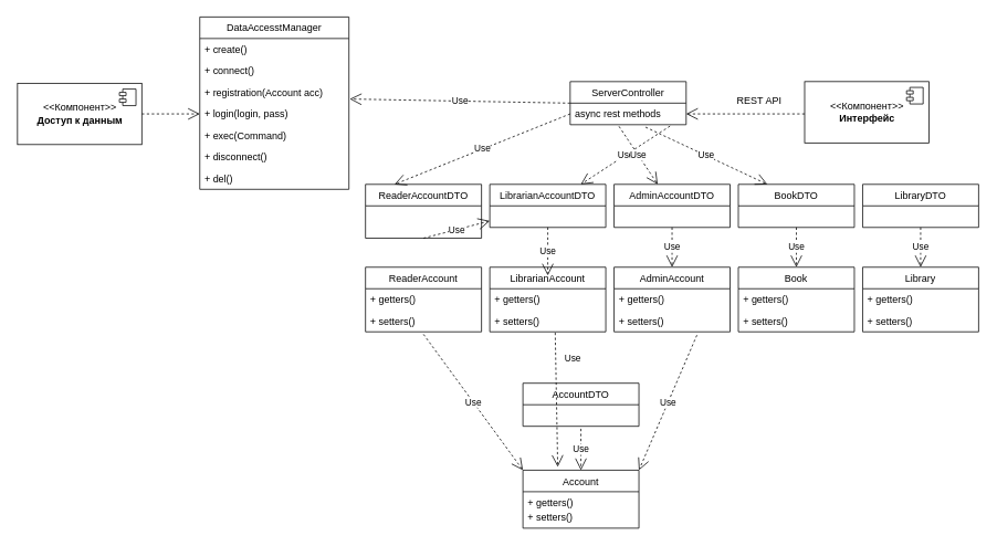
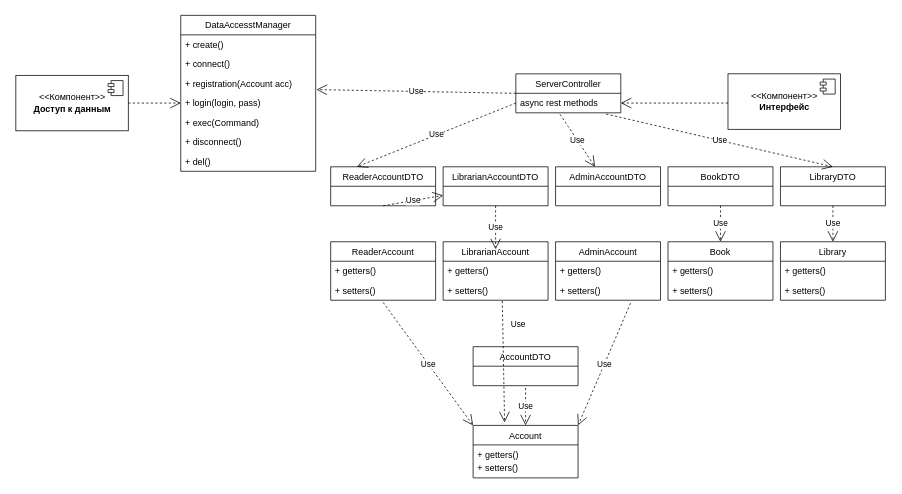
- <mxCell id="27" value="REST API" style="text;html=1;align=center;verticalAlign=middle;resizable=0;points=[];autosize=1;strokeColor=none;fillColor=none;" vertex="1" parent="1"><mxGeometry x="880" y="112" width="70" height="20" as="geometry" /></mxCell>
- <mxCell id="33" value="Use" style="endArrow=open;endSize=12;dashed=1;html=1;rounded=0;exitX=0.861;exitY=1.064;exitDx=0;exitDy=0;exitPerimeter=0;" edge="1" parent="1" source="21" target="43"><mxGeometry width="160" relative="1" as="geometry"><mxPoint x="788" y="214.99" as="sourcePoint" /><mxPoint x="825" y="256" as="targetPoint" /></mxGeometry></mxCell>
+ <mxCell id="33" value="Use" style="endArrow=open;endSize=12;dashed=1;html=1;rounded=0;exitX=0.861;exitY=1.064;exitDx=0;exitDy=0;exitPerimeter=0;entryX=0.5;entryY=0;entryDx=0;entryDy=0;" edge="1" parent="1" source="21" target="32"><mxGeometry width="160" relative="1" as="geometry"><mxPoint x="788" y="214.99" as="sourcePoint" /><mxPoint x="825" y="256" as="targetPoint" /></mxGeometry></mxCell>
- <mxCell id="25" value="Use" style="endArrow=open;endSize=12;dashed=1;html=1;rounded=0;exitX=0.65;exitY=1.115;exitDx=0;exitDy=0;exitPerimeter=0;entryX=0.25;entryY=0;entryDx=0;entryDy=0;" edge="1" parent="1" source="21" target="23"><mxGeometry width="160" relative="1" as="geometry"><mxPoint x="733.96" y="212.988" as="sourcePoint" /><mxPoint x="690" y="256" as="targetPoint" /></mxGeometry></mxCell>
- <mxCell id="40" value="ReaderAccountDTO" style="swimlane;fontStyle=0;childLayout=stackLayout;horizontal=1;startSize=26;fillColor=none;horizontalStack=0;resizeParent=1;resizeParentMax=0;resizeLast=0;collapsible=1;marginBottom=0;" vertex="1" parent="1"><mxGeometry x="440" y="222" width="140" height="65" as="geometry" /></mxCell>
+ <mxCell id="40" value="ReaderAccountDTO" style="swimlane;fontStyle=0;childLayout=stackLayout;horizontal=1;startSize=26;fillColor=none;horizontalStack=0;resizeParent=1;resizeParentMax=0;resizeLast=0;collapsible=1;marginBottom=0;" vertex="1" parent="1"><mxGeometry x="440" y="222" width="140" height="52" as="geometry" /></mxCell>
- <mxCell id="48" value="Use" style="endArrow=open;endSize=12;dashed=1;html=1;rounded=0;exitX=0.5;exitY=1;exitDx=0;exitDy=0;entryX=0.5;entryY=0;entryDx=0;entryDy=0;" edge="1" parent="1" source="47" target="44"><mxGeometry width="160" relative="1" as="geometry"><mxPoint x="670" y="402" as="sourcePoint" /><mxPoint x="830" y="402" as="targetPoint" /></mxGeometry></mxCell>
